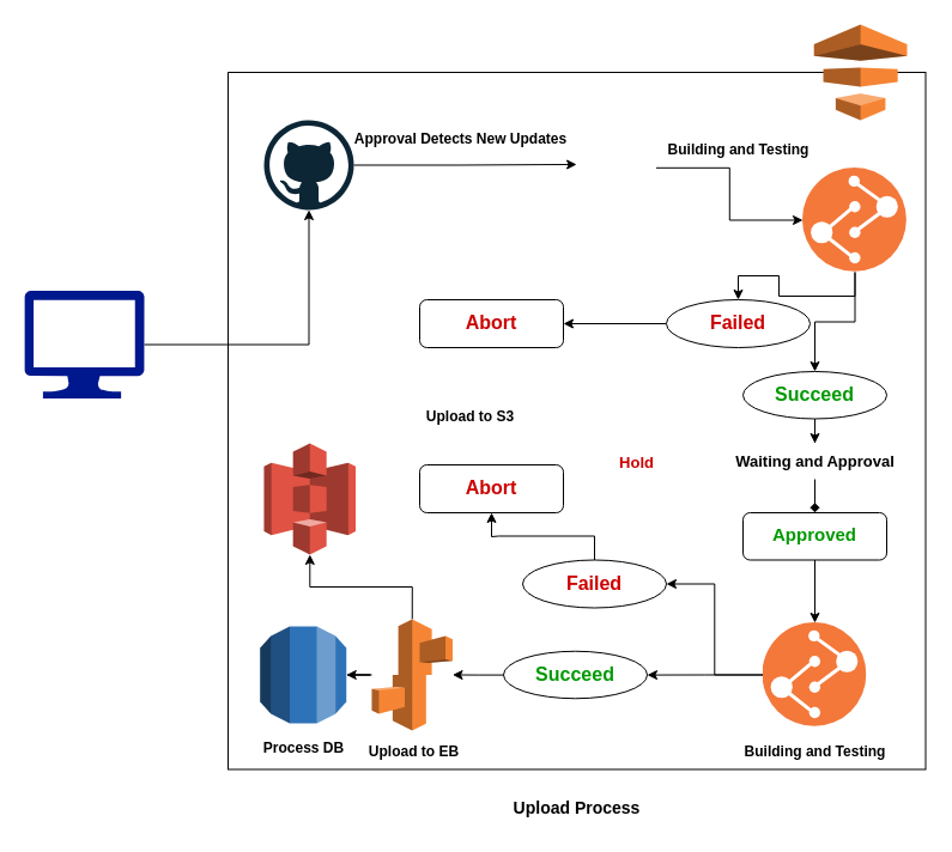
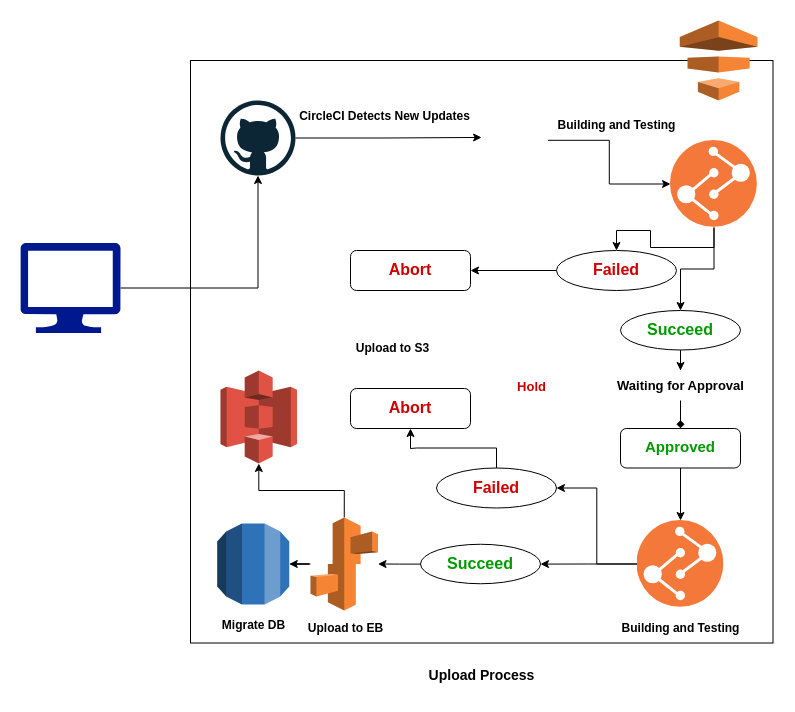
- <mxCell id="17" value="Approval Detects New Updates" style="text;html=1;align=center;verticalAlign=middle;resizable=0;points=[];autosize=1;strokeColor=none;fillColor=none;fontStyle=1;strokeWidth=3;fontSize=12;" vertex="1" parent="1"><mxGeometry x="288.75" y="101" width="190" height="30" as="geometry" /></mxCell>
+ <mxCell id="17" value="CircleCI Detects New Updates" style="text;html=1;align=center;verticalAlign=middle;resizable=0;points=[];autosize=1;strokeColor=none;fillColor=none;fontStyle=1;strokeWidth=3;fontSize=12;" vertex="1" parent="1"><mxGeometry x="288.75" y="101" width="190" height="30" as="geometry" /></mxCell>
- <mxCell id="22" value="&lt;font style=&quot;font-size: 13px;&quot;&gt;Waiting and Approval&lt;/font&gt;" style="text;html=1;align=center;verticalAlign=middle;resizable=0;points=[];autosize=1;strokeColor=none;fillColor=none;fontStyle=1;strokeWidth=3;fontSize=13;" vertex="1" parent="1"><mxGeometry x="605" y="370" width="150" height="30" as="geometry" /></mxCell>
+ <mxCell id="22" value="&lt;font style=&quot;font-size: 13px;&quot;&gt;Waiting for Approval&lt;/font&gt;" style="text;html=1;align=center;verticalAlign=middle;resizable=0;points=[];autosize=1;strokeColor=none;fillColor=none;fontStyle=1;strokeWidth=3;fontSize=13;" vertex="1" parent="1"><mxGeometry x="605" y="370" width="150" height="30" as="geometry" /></mxCell>
- <mxCell id="39" value="Process DB" style="text;html=1;align=center;verticalAlign=middle;resizable=0;points=[];autosize=1;strokeColor=none;fillColor=none;fontStyle=1;strokeWidth=3;fontSize=12;" vertex="1" parent="1"><mxGeometry x="207.75" y="610" width="90" height="30" as="geometry" /></mxCell>
+ <mxCell id="39" value="Migrate DB" style="text;html=1;align=center;verticalAlign=middle;resizable=0;points=[];autosize=1;strokeColor=none;fillColor=none;fontStyle=1;strokeWidth=3;fontSize=12;" vertex="1" parent="1"><mxGeometry x="207.75" y="610" width="90" height="30" as="geometry" /></mxCell>
